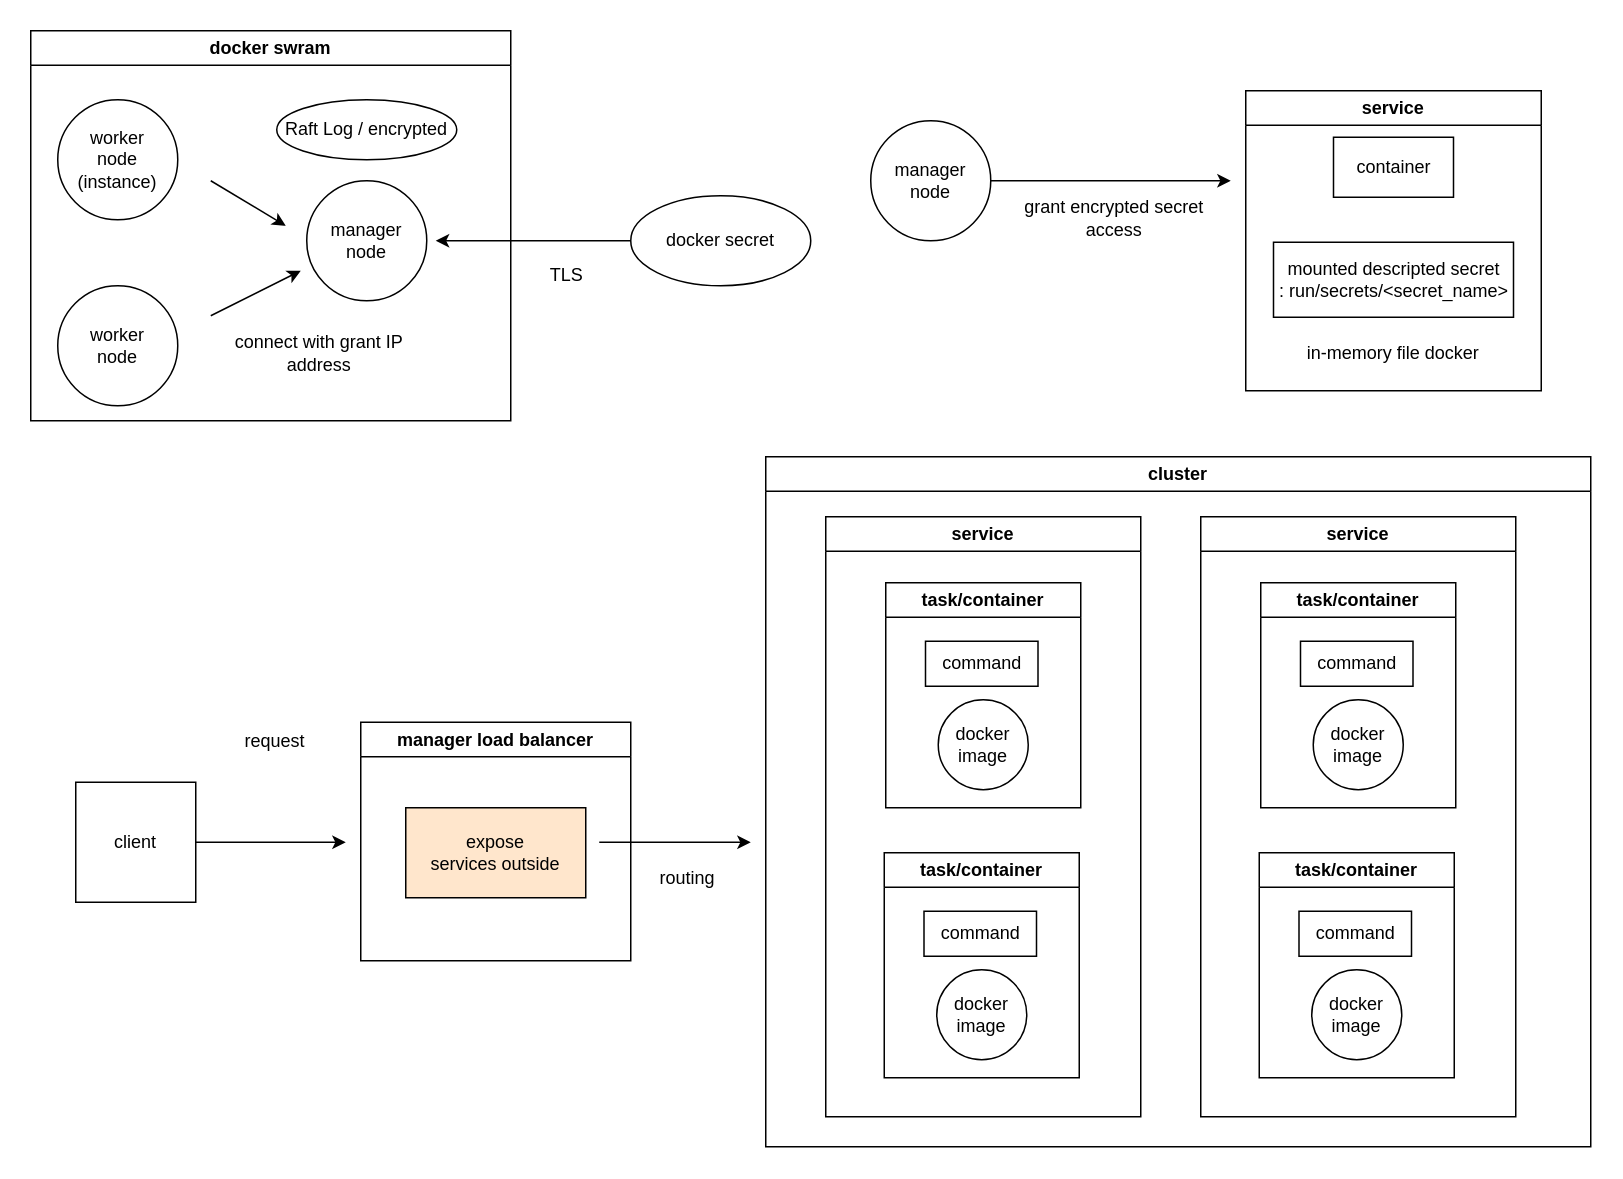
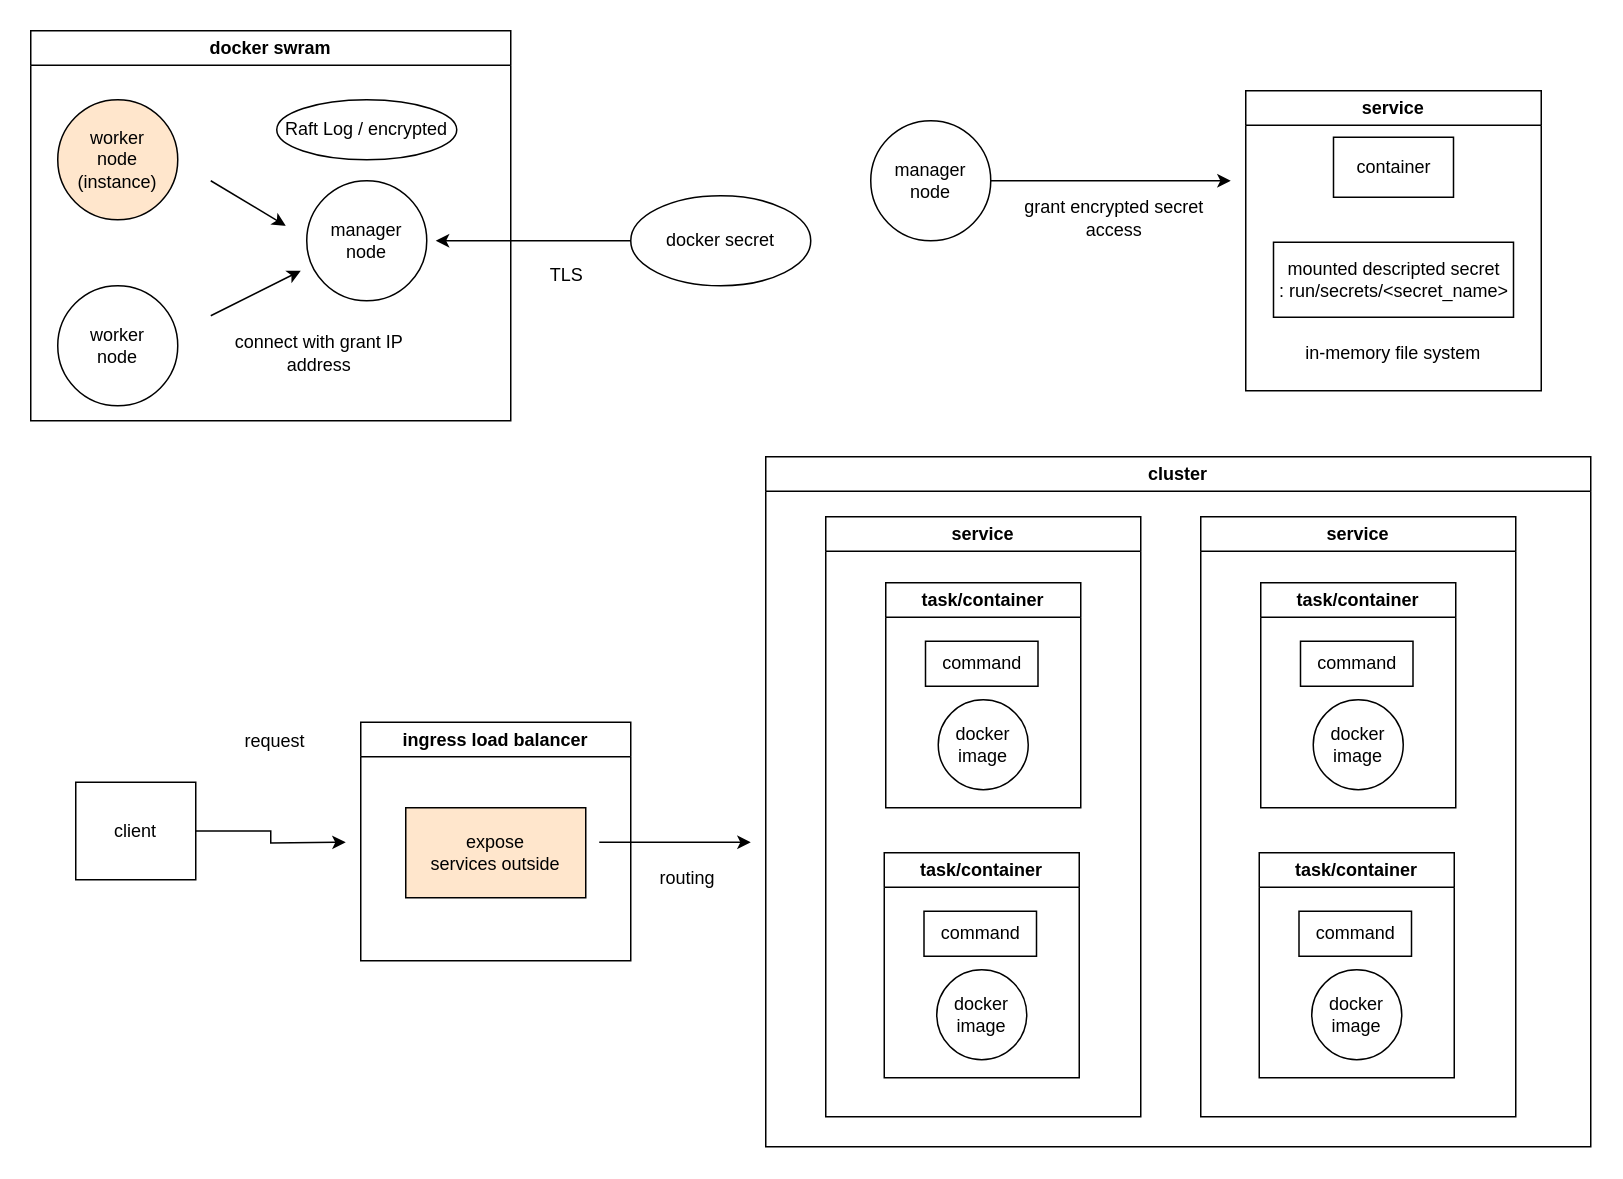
- <mxCell id="3" value="worker&lt;br&gt;node&lt;br&gt;(instance)" style="ellipse;whiteSpace=wrap;html=1;aspect=fixed;" vertex="1" parent="2"><mxGeometry x="18" y="46" width="80" height="80" as="geometry" /></mxCell>
+ <mxCell id="3" value="worker&lt;br&gt;node&lt;br&gt;(instance)" style="ellipse;whiteSpace=wrap;html=1;aspect=fixed;fillColor=#ffe6cc;" vertex="1" parent="2"><mxGeometry x="18" y="46" width="80" height="80" as="geometry" /></mxCell>
- <mxCell id="41" value="in-memory file docker" style="text;html=1;strokeColor=none;fillColor=none;align=center;verticalAlign=middle;whiteSpace=wrap;rounded=0;" vertex="1" parent="38"><mxGeometry x="36" y="160" width="125" height="30" as="geometry" /></mxCell>
+ <mxCell id="41" value="in-memory file system" style="text;html=1;strokeColor=none;fillColor=none;align=center;verticalAlign=middle;whiteSpace=wrap;rounded=0;" vertex="1" parent="38"><mxGeometry x="36" y="160" width="125" height="30" as="geometry" /></mxCell>
- <mxCell id="28" value="manager load balancer" style="swimlane;whiteSpace=wrap;html=1;" vertex="1" parent="1"><mxGeometry x="240" y="481" width="180" height="159" as="geometry" /></mxCell>
+ <mxCell id="28" value="ingress load balancer" style="swimlane;whiteSpace=wrap;html=1;" vertex="1" parent="1"><mxGeometry x="240" y="481" width="180" height="159" as="geometry" /></mxCell>
- <mxCell id="24" value="client" style="whiteSpace=wrap;html=1;aspect=fixed;" vertex="1" parent="1"><mxGeometry x="50" y="521" width="80" height="80" as="geometry" /></mxCell>
+ <mxCell id="24" value="client" style="whiteSpace=wrap;html=1;aspect=fixed;" vertex="1" parent="1"><mxGeometry x="50" y="521" width="80" height="65" as="geometry" /></mxCell>
